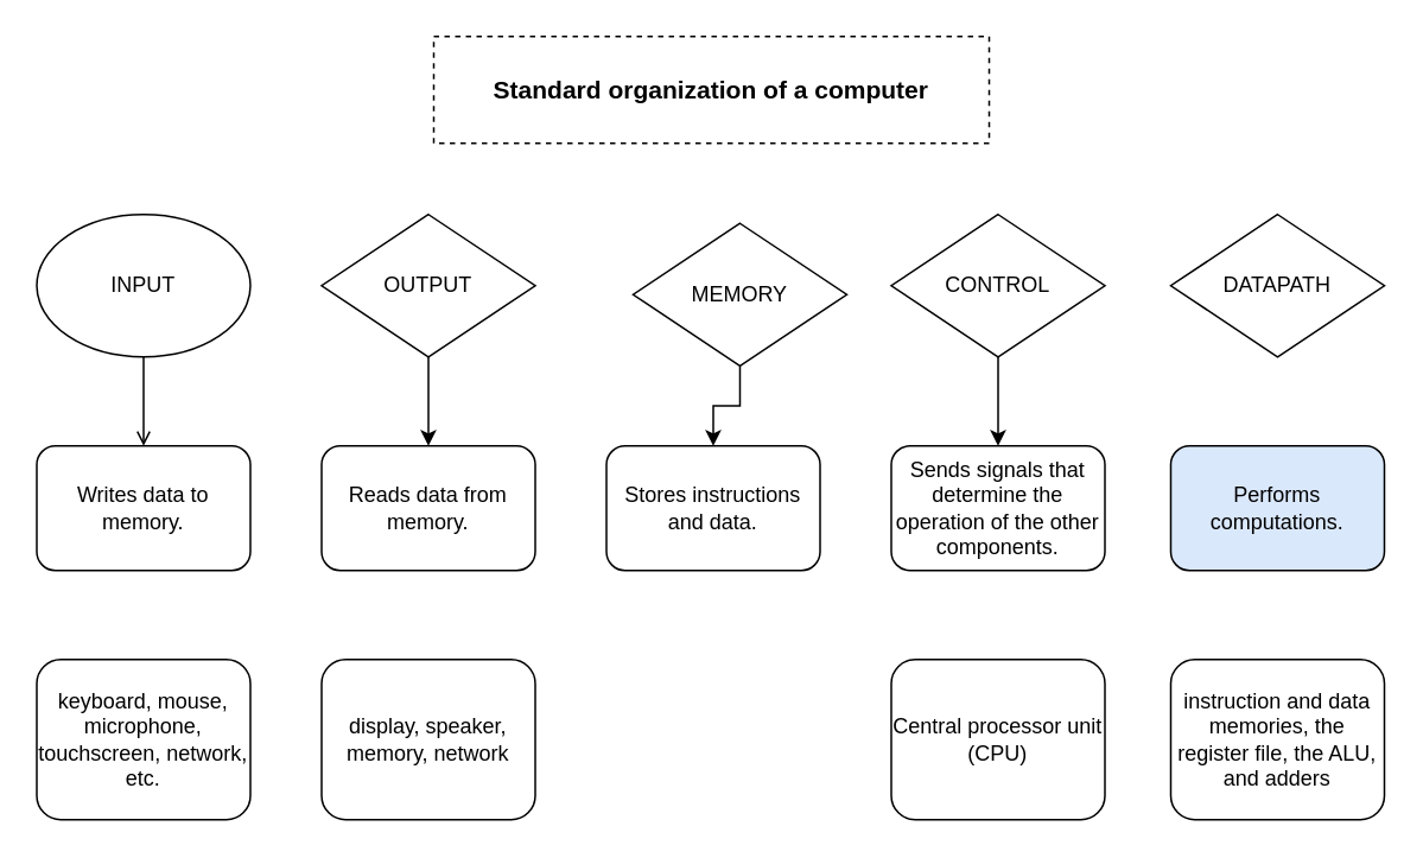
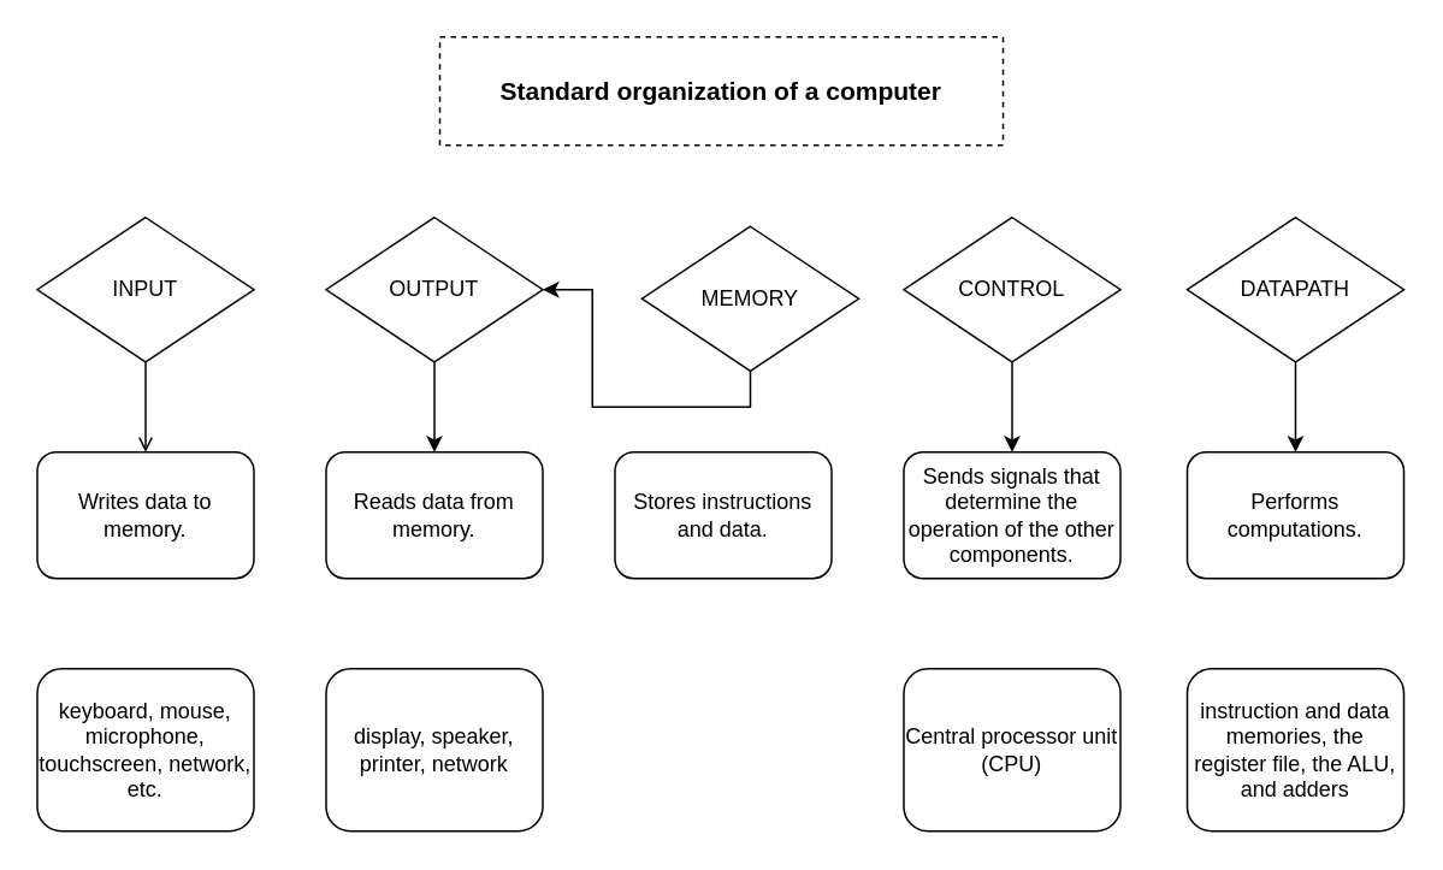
- <mxCell id="3" value="INPUT" style="ellipse;whiteSpace=wrap;html=1;" vertex="1" parent="1"><mxGeometry x="20" y="120" width="120" height="80" as="geometry" /></mxCell>
+ <mxCell id="3" value="INPUT" style="rhombus;whiteSpace=wrap;html=1;" vertex="1" parent="1"><mxGeometry x="20" y="120" width="120" height="80" as="geometry" /></mxCell>
+ <mxCell id="8" style="edgeStyle=orthogonalEdgeStyle;rounded=0;orthogonalLoop=1;jettySize=auto;html=1;exitX=0.5;exitY=1;exitDx=0;exitDy=0;entryX=0.5;entryY=0;entryDx=0;entryDy=0;" edge="1" parent="1" source="9" target="16"><mxGeometry relative="1" as="geometry" /></mxCell>
- <mxCell id="4" style="edgeStyle=orthogonalEdgeStyle;rounded=0;orthogonalLoop=1;jettySize=auto;html=1;exitX=0.5;exitY=1;exitDx=0;exitDy=0;entryX=0.5;entryY=0;entryDx=0;entryDy=0;" edge="1" parent="1" source="5" target="14"><mxGeometry relative="1" as="geometry" /></mxCell>
+ <mxCell id="4" style="edgeStyle=orthogonalEdgeStyle;rounded=0;orthogonalLoop=1;jettySize=auto;html=1;exitX=0.5;exitY=1;exitDx=0;exitDy=0;" edge="1" parent="1" source="5" target="11"><mxGeometry relative="1" as="geometry" /></mxCell>
- <mxCell id="16" value="Performs computations." style="rounded=1;whiteSpace=wrap;html=1;fontSize=12;glass=0;strokeWidth=1;shadow=0;fillColor=#dae8fc;" vertex="1" parent="1"><mxGeometry x="657" y="250" width="120" height="70" as="geometry" /></mxCell>
+ <mxCell id="16" value="Performs computations." style="rounded=1;whiteSpace=wrap;html=1;fontSize=12;glass=0;strokeWidth=1;shadow=0;" vertex="1" parent="1"><mxGeometry x="657" y="250" width="120" height="70" as="geometry" /></mxCell>
- <mxCell id="19" value="display, speaker, memory, network" style="rounded=1;whiteSpace=wrap;html=1;" vertex="1" parent="17"><mxGeometry x="160" width="120" height="90" as="geometry" /></mxCell>
+ <mxCell id="19" value="display, speaker, printer, network" style="rounded=1;whiteSpace=wrap;html=1;" vertex="1" parent="17"><mxGeometry x="160" width="120" height="90" as="geometry" /></mxCell>
